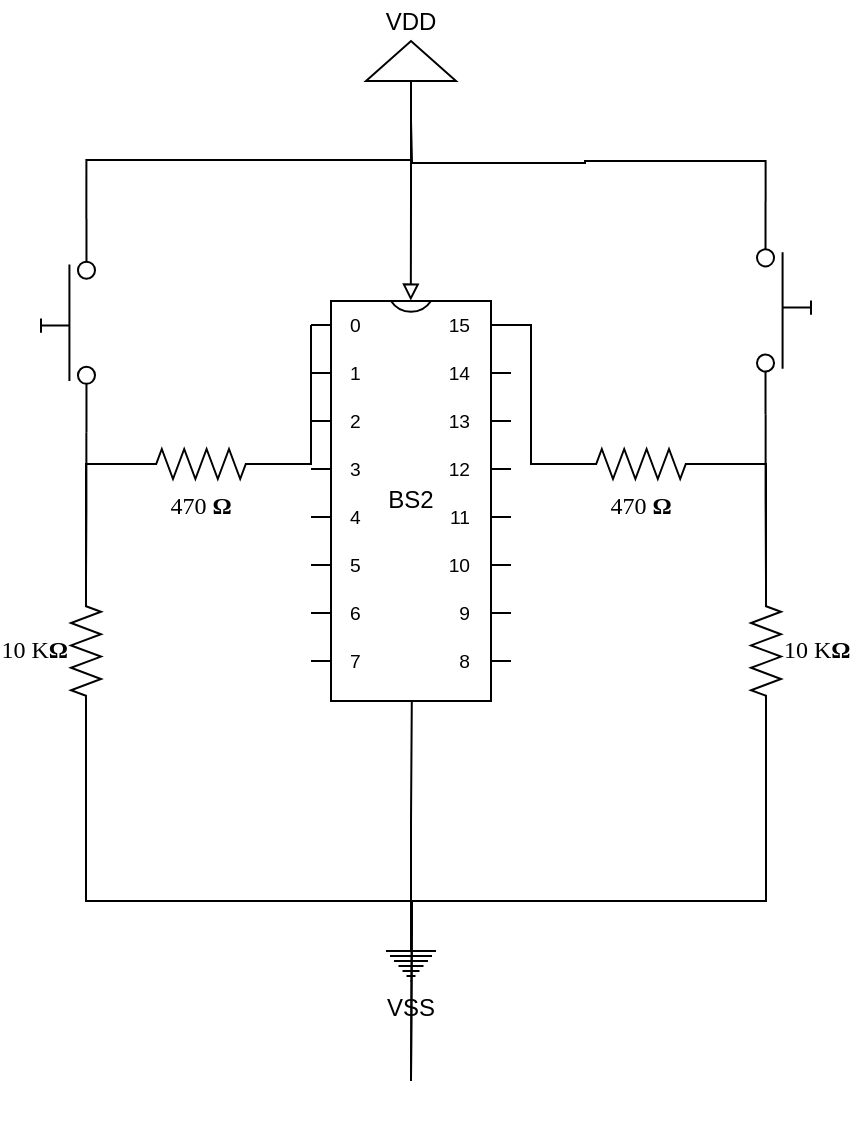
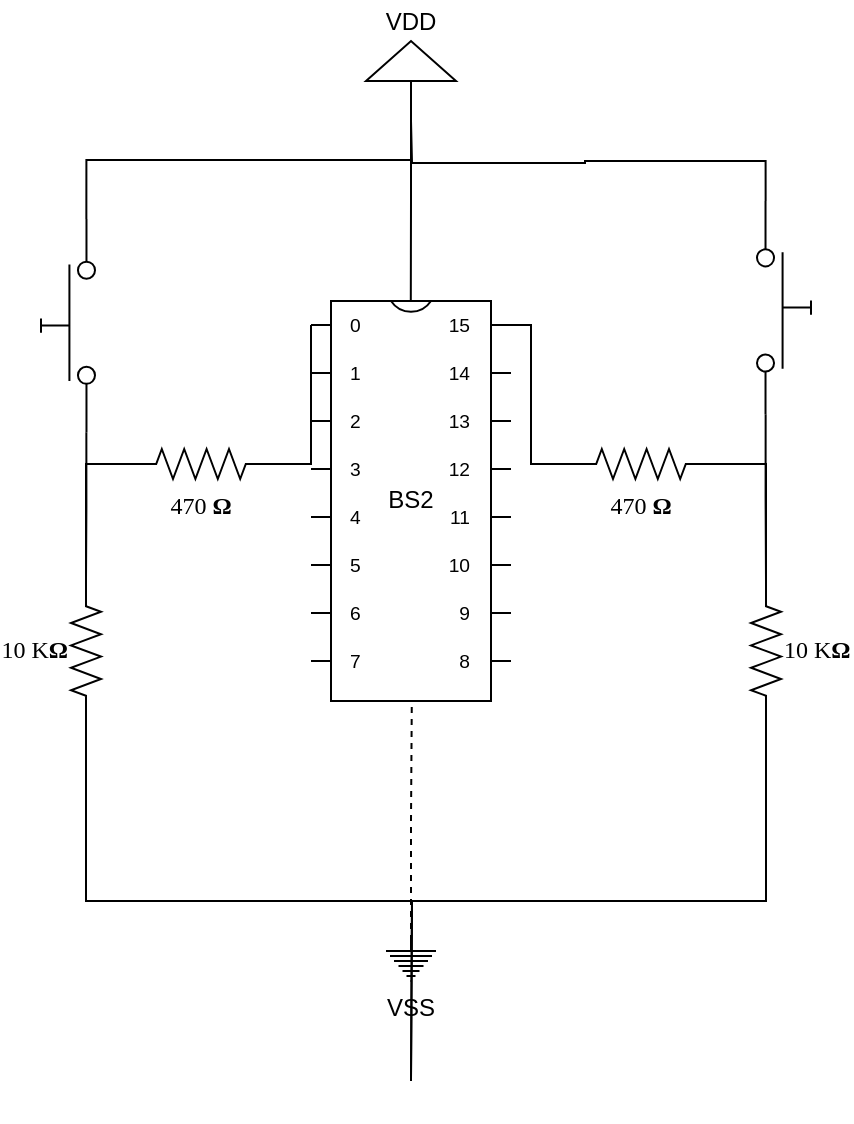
- <mxCell id="11" style="edgeStyle=orthogonalEdgeStyle;rounded=0;orthogonalLoop=1;jettySize=auto;html=1;exitX=0.5;exitY=0;exitDx=0;exitDy=0;exitPerimeter=0;entryX=0.499;entryY=-0.001;entryDx=0;entryDy=0;entryPerimeter=0;endArrow=block;endFill=0;" edge="1" parent="1" source="12" target="2"><mxGeometry relative="1" as="geometry" /></mxCell>
+ <mxCell id="11" style="edgeStyle=orthogonalEdgeStyle;rounded=0;orthogonalLoop=1;jettySize=auto;html=1;exitX=0.5;exitY=0;exitDx=0;exitDy=0;exitPerimeter=0;entryX=0.499;entryY=-0.001;entryDx=0;entryDy=0;entryPerimeter=0;endArrow=none;endFill=0;" edge="1" parent="1" source="12" target="2"><mxGeometry relative="1" as="geometry" /></mxCell>
- <mxCell id="9" style="edgeStyle=orthogonalEdgeStyle;rounded=0;orthogonalLoop=1;jettySize=auto;html=1;exitX=0.5;exitY=0;exitDx=0;exitDy=0;exitPerimeter=0;entryX=0.504;entryY=1;entryDx=0;entryDy=0;entryPerimeter=0;endArrow=none;endFill=0;" edge="1" parent="1" source="10" target="2"><mxGeometry relative="1" as="geometry" /></mxCell>
+ <mxCell id="9" style="edgeStyle=orthogonalEdgeStyle;rounded=0;orthogonalLoop=1;jettySize=auto;html=1;exitX=0.5;exitY=0;exitDx=0;exitDy=0;exitPerimeter=0;entryX=0.504;entryY=1;entryDx=0;entryDy=0;entryPerimeter=0;endArrow=none;endFill=0;dashed=1;" edge="1" parent="1" source="10" target="2"><mxGeometry relative="1" as="geometry" /></mxCell>
